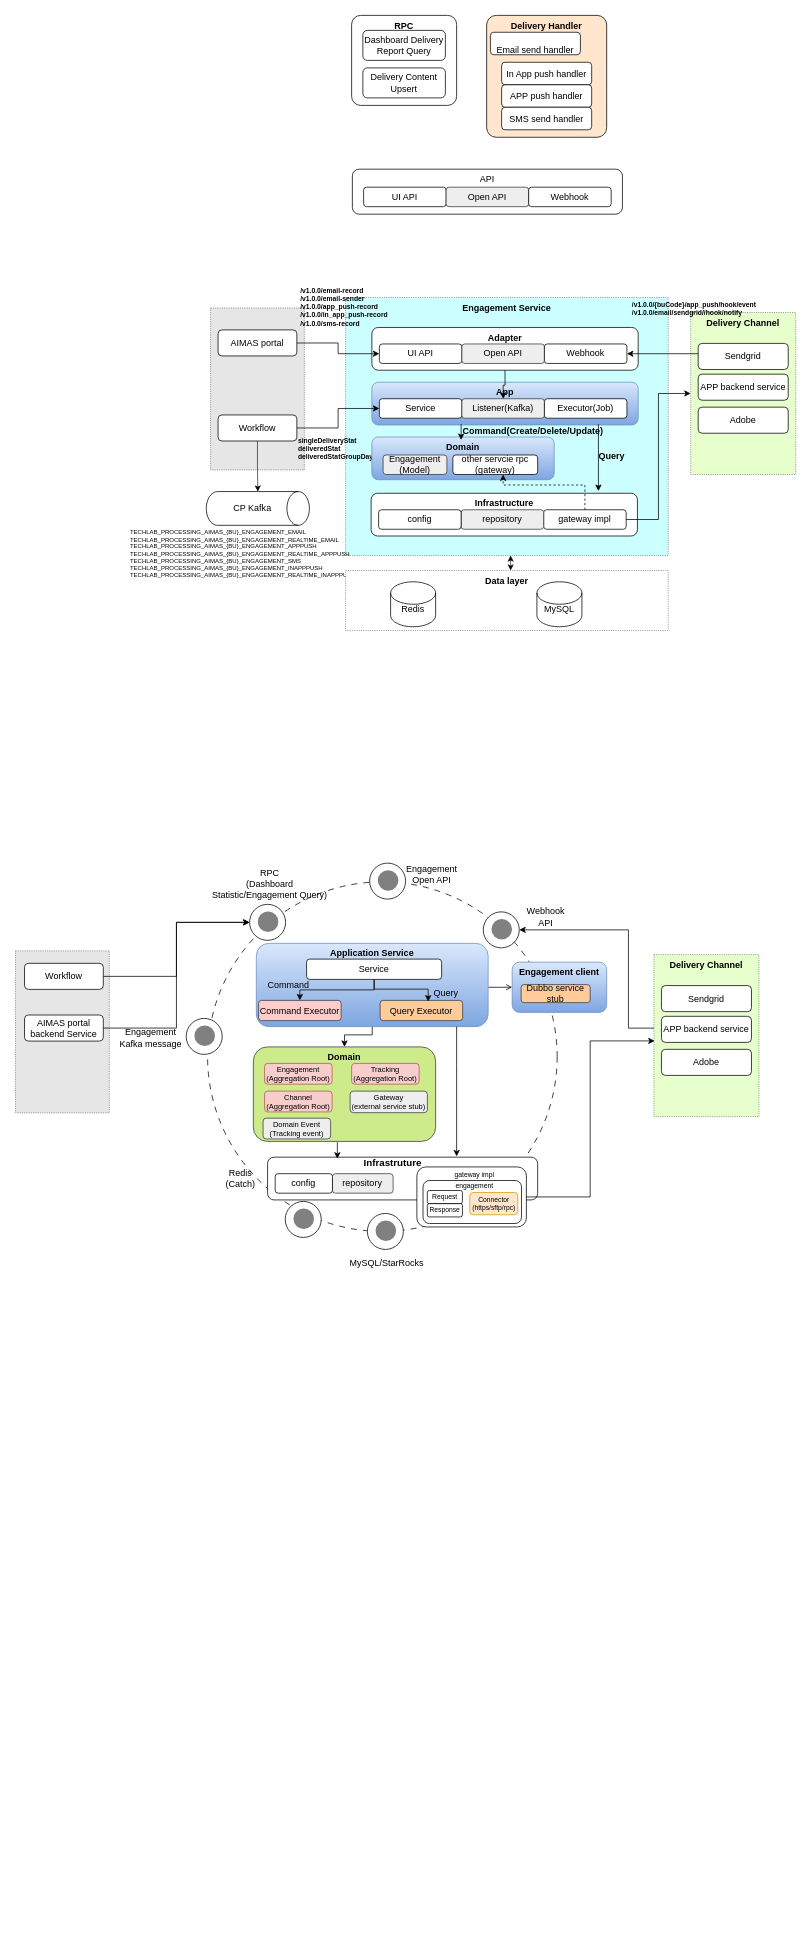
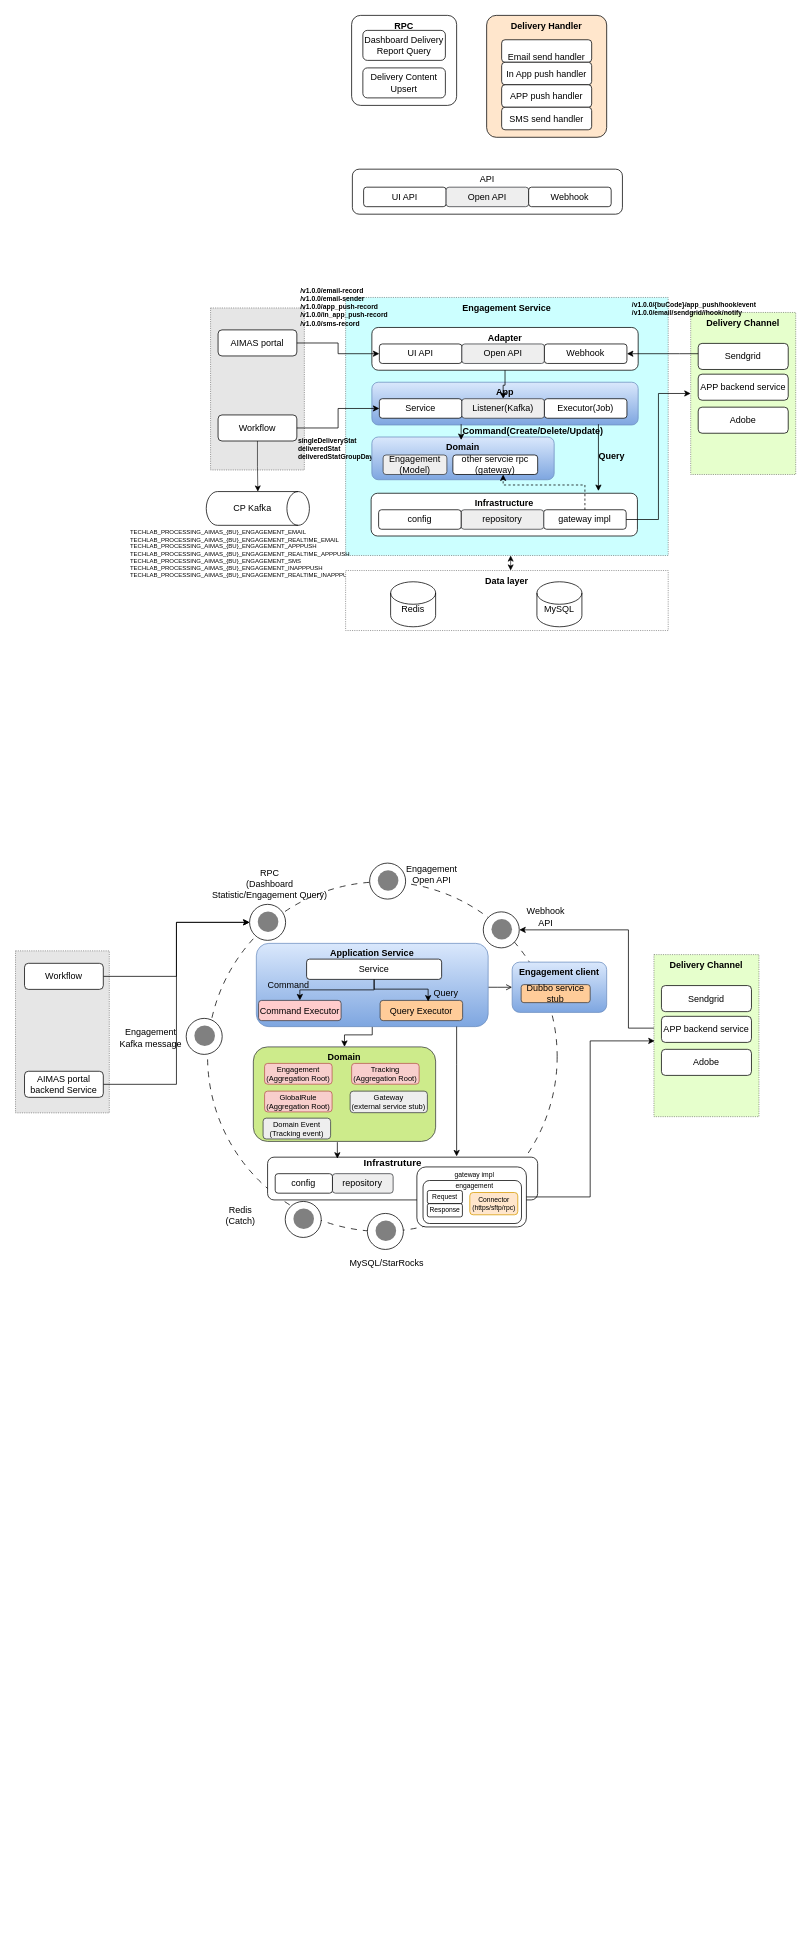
- <mxCell id="33" value="&lt;div&gt;&lt;br&gt;&lt;/div&gt;Email send handler" style="rounded=1;whiteSpace=wrap;html=1;" parent="28" vertex="1"><mxGeometry x="185" y="22.5" width="120" height="30" as="geometry" /></mxCell>
+ <mxCell id="33" value="&lt;div&gt;&lt;br&gt;&lt;/div&gt;Email send handler" style="rounded=1;whiteSpace=wrap;html=1;" parent="28" vertex="1"><mxGeometry x="200" y="32.5" width="120" height="30" as="geometry" /></mxCell>
- <mxCell id="133" value="AIMAS portal backend Service" style="rounded=1;whiteSpace=wrap;html=1;" vertex="1" parent="1"><mxGeometry x="32" y="1352.5" width="105" height="34.75" as="geometry" /></mxCell>
+ <mxCell id="133" value="AIMAS portal backend Service" style="rounded=1;whiteSpace=wrap;html=1;" vertex="1" parent="1"><mxGeometry x="32" y="1427.5" width="105" height="34.75" as="geometry" /></mxCell>
- <mxCell id="108" value="Channel&lt;div&gt;(Aggregation Root)&lt;/div&gt;" style="rounded=1;whiteSpace=wrap;html=1;fillColor=#f8cecc;strokeColor=#b85450;fontSize=10;" parent="1" vertex="1"><mxGeometry x="352" y="1453.966" width="90" height="27.724" as="geometry" /></mxCell>
+ <mxCell id="108" value="GlobalRule&lt;div&gt;(Aggregation Root)&lt;/div&gt;" style="rounded=1;whiteSpace=wrap;html=1;fillColor=#f8cecc;strokeColor=#b85450;fontSize=10;" parent="1" vertex="1"><mxGeometry x="352" y="1453.966" width="90" height="27.724" as="geometry" /></mxCell>
- <mxCell id="78" value="Redis&lt;div&gt;(Catch)&lt;/div&gt;" style="text;html=1;align=center;verticalAlign=middle;whiteSpace=wrap;rounded=0;" parent="1" vertex="1"><mxGeometry x="290" y="1555" width="60" height="30" as="geometry" /></mxCell>
+ <mxCell id="78" value="Redis&lt;div&gt;(Catch)&lt;/div&gt;" style="text;html=1;align=center;verticalAlign=middle;whiteSpace=wrap;rounded=0;" parent="1" vertex="1"><mxGeometry x="290" y="1605" width="60" height="30" as="geometry" /></mxCell>
